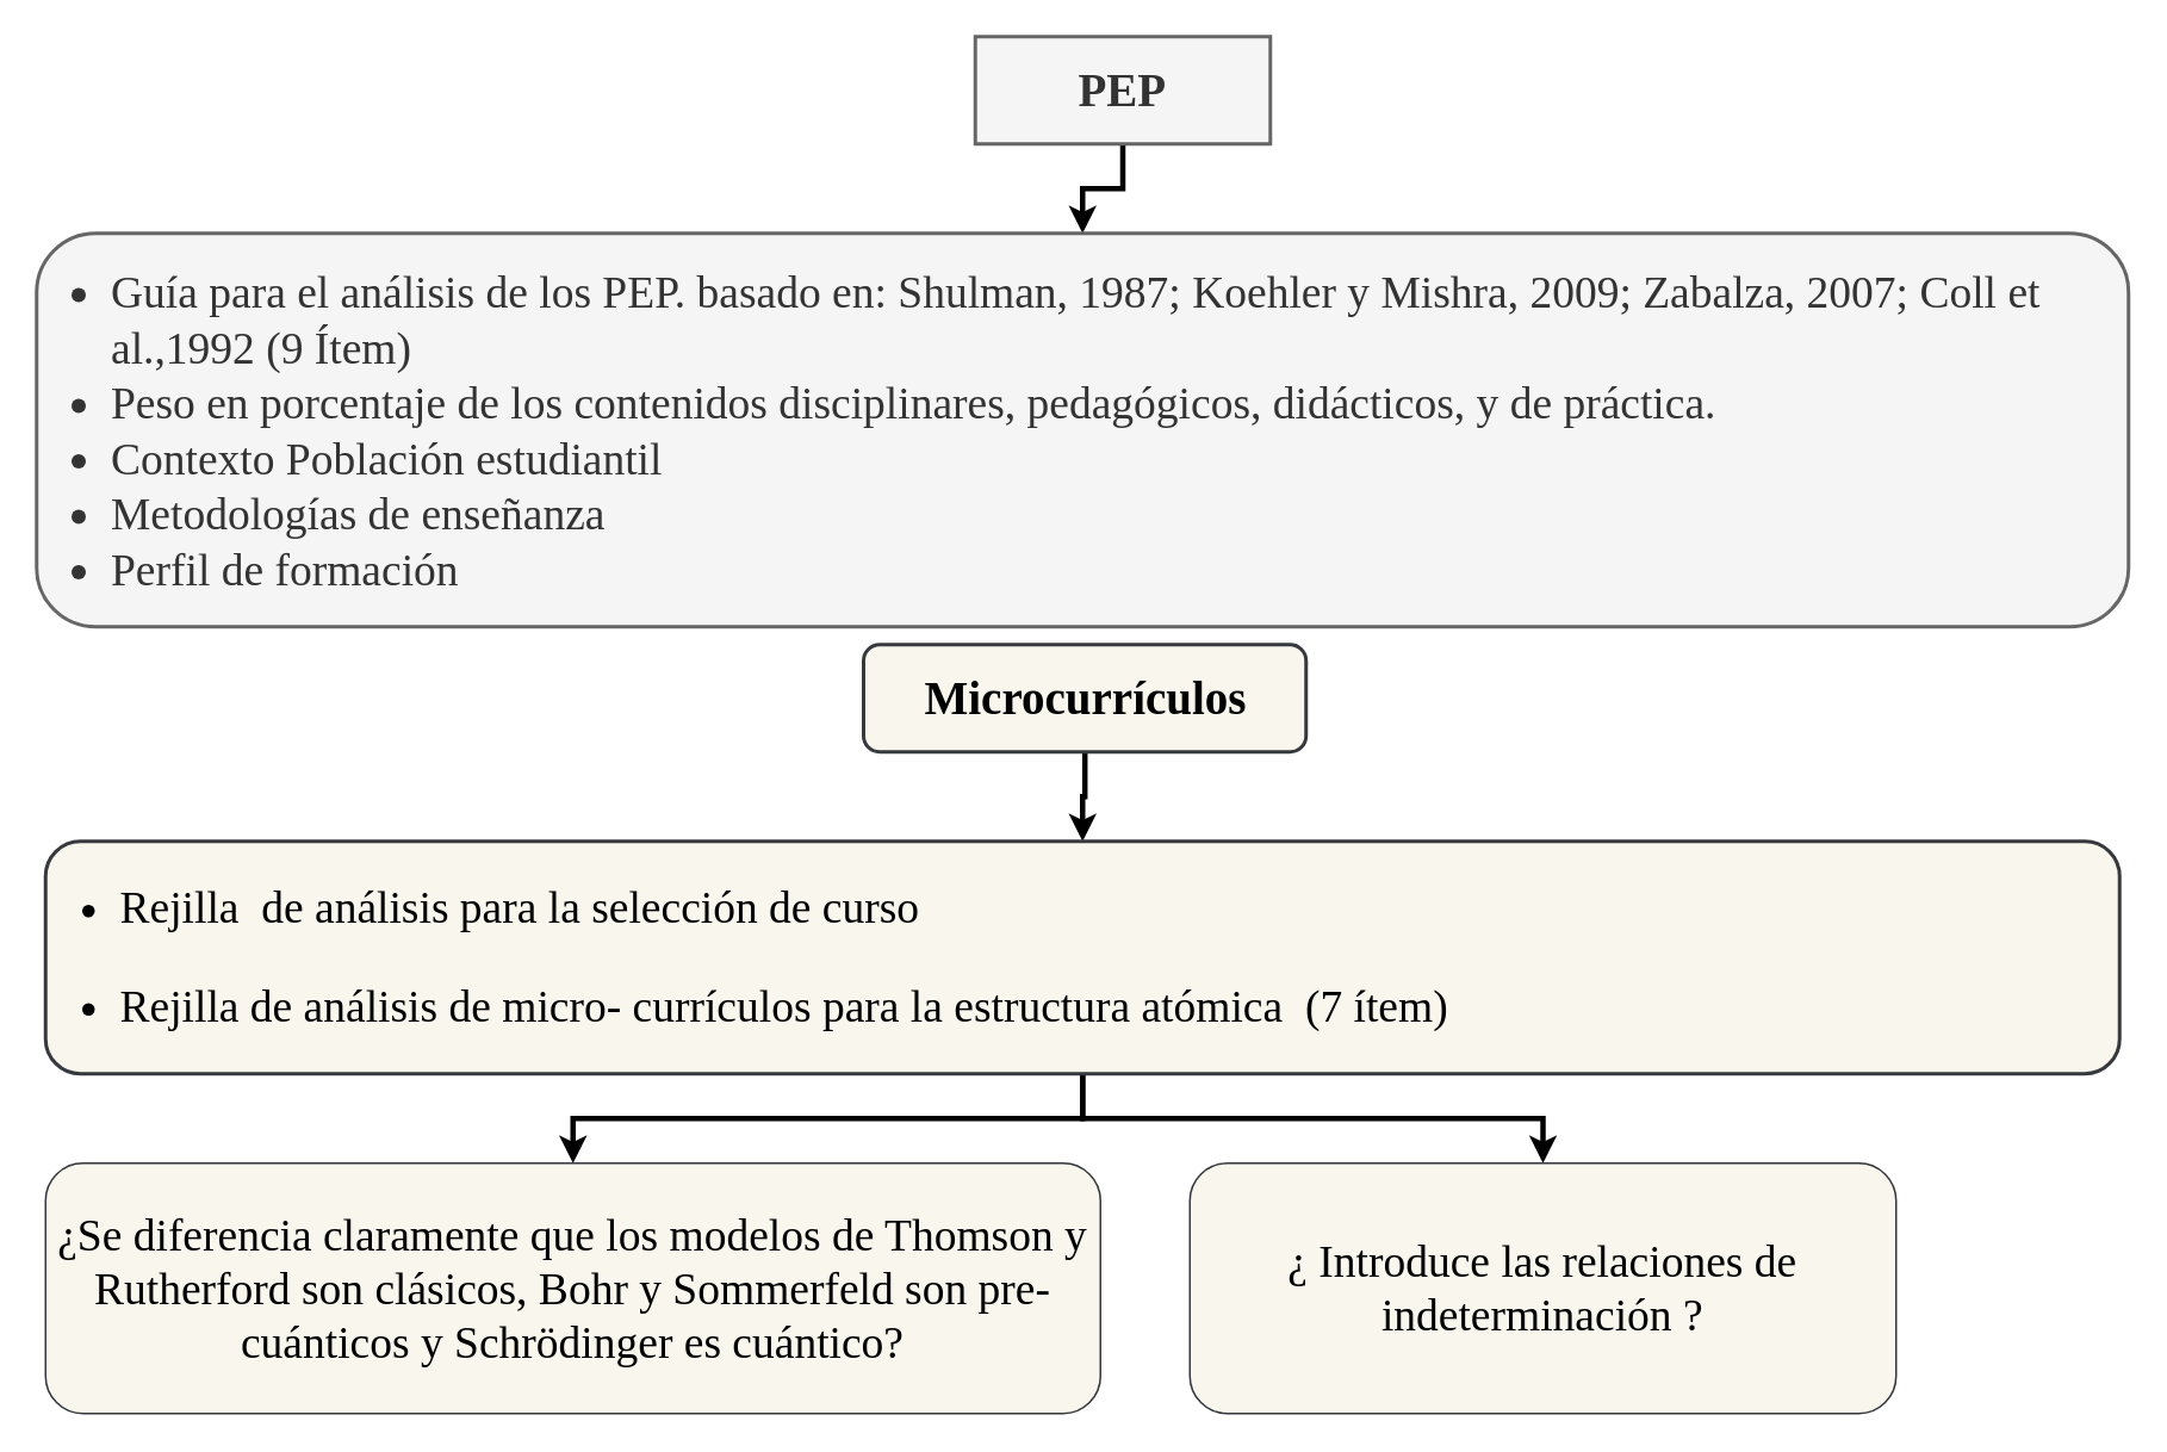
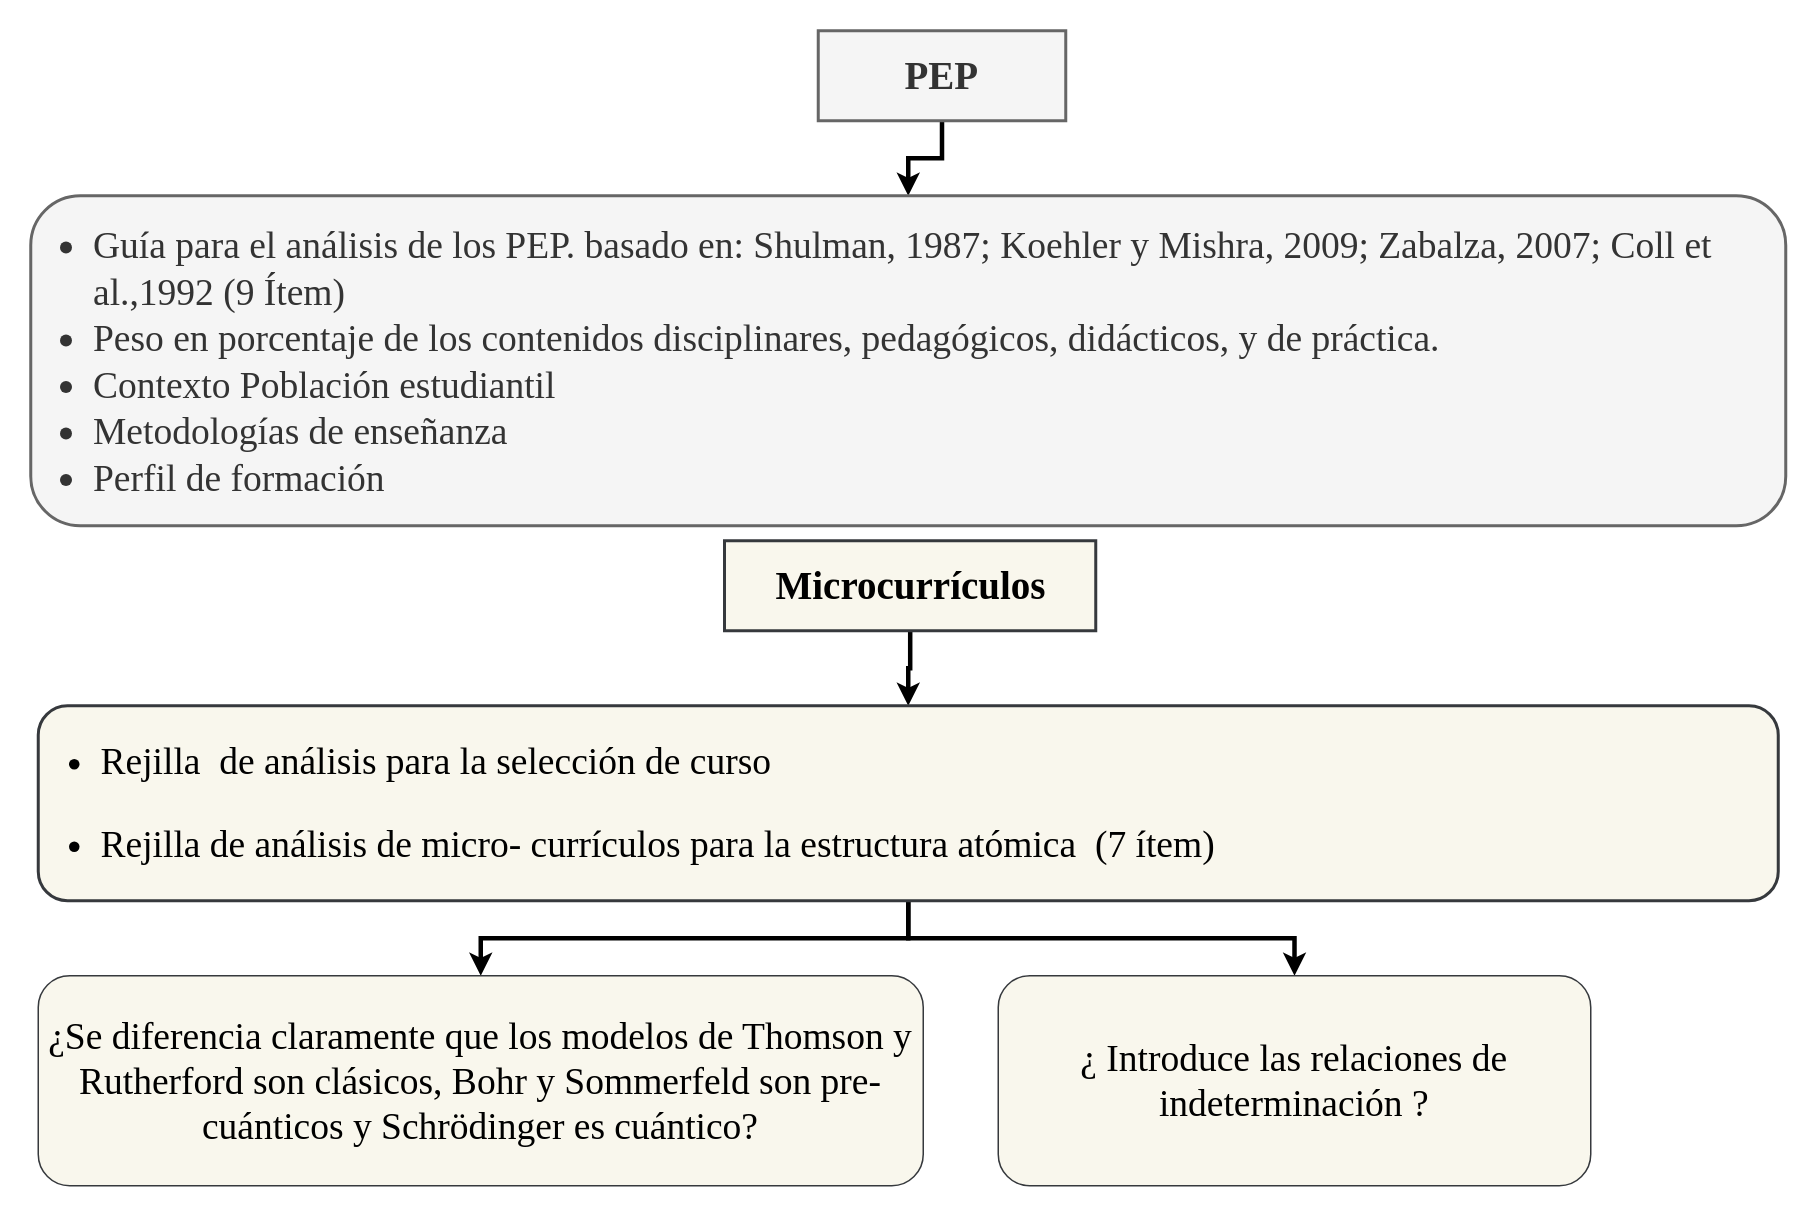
- <mxCell id="6" value="Microcurrículos" style="whiteSpace=wrap;html=1;fontFamily=Verdana;fontSize=26;fontStyle=1;fillColor=#f9f7ed;strokeColor=#36393d;strokeWidth=2;rounded=1;" vertex="1" parent="1"><mxGeometry x="482.5" y="360" width="247.5" height="60" as="geometry" /></mxCell>
+ <mxCell id="6" value="Microcurrículos" style="rounded=0;whiteSpace=wrap;html=1;fontFamily=Verdana;fontSize=26;fontStyle=1;fillColor=#f9f7ed;strokeColor=#36393d;strokeWidth=2;" vertex="1" parent="1"><mxGeometry x="482.5" y="360" width="247.5" height="60" as="geometry" /></mxCell>
